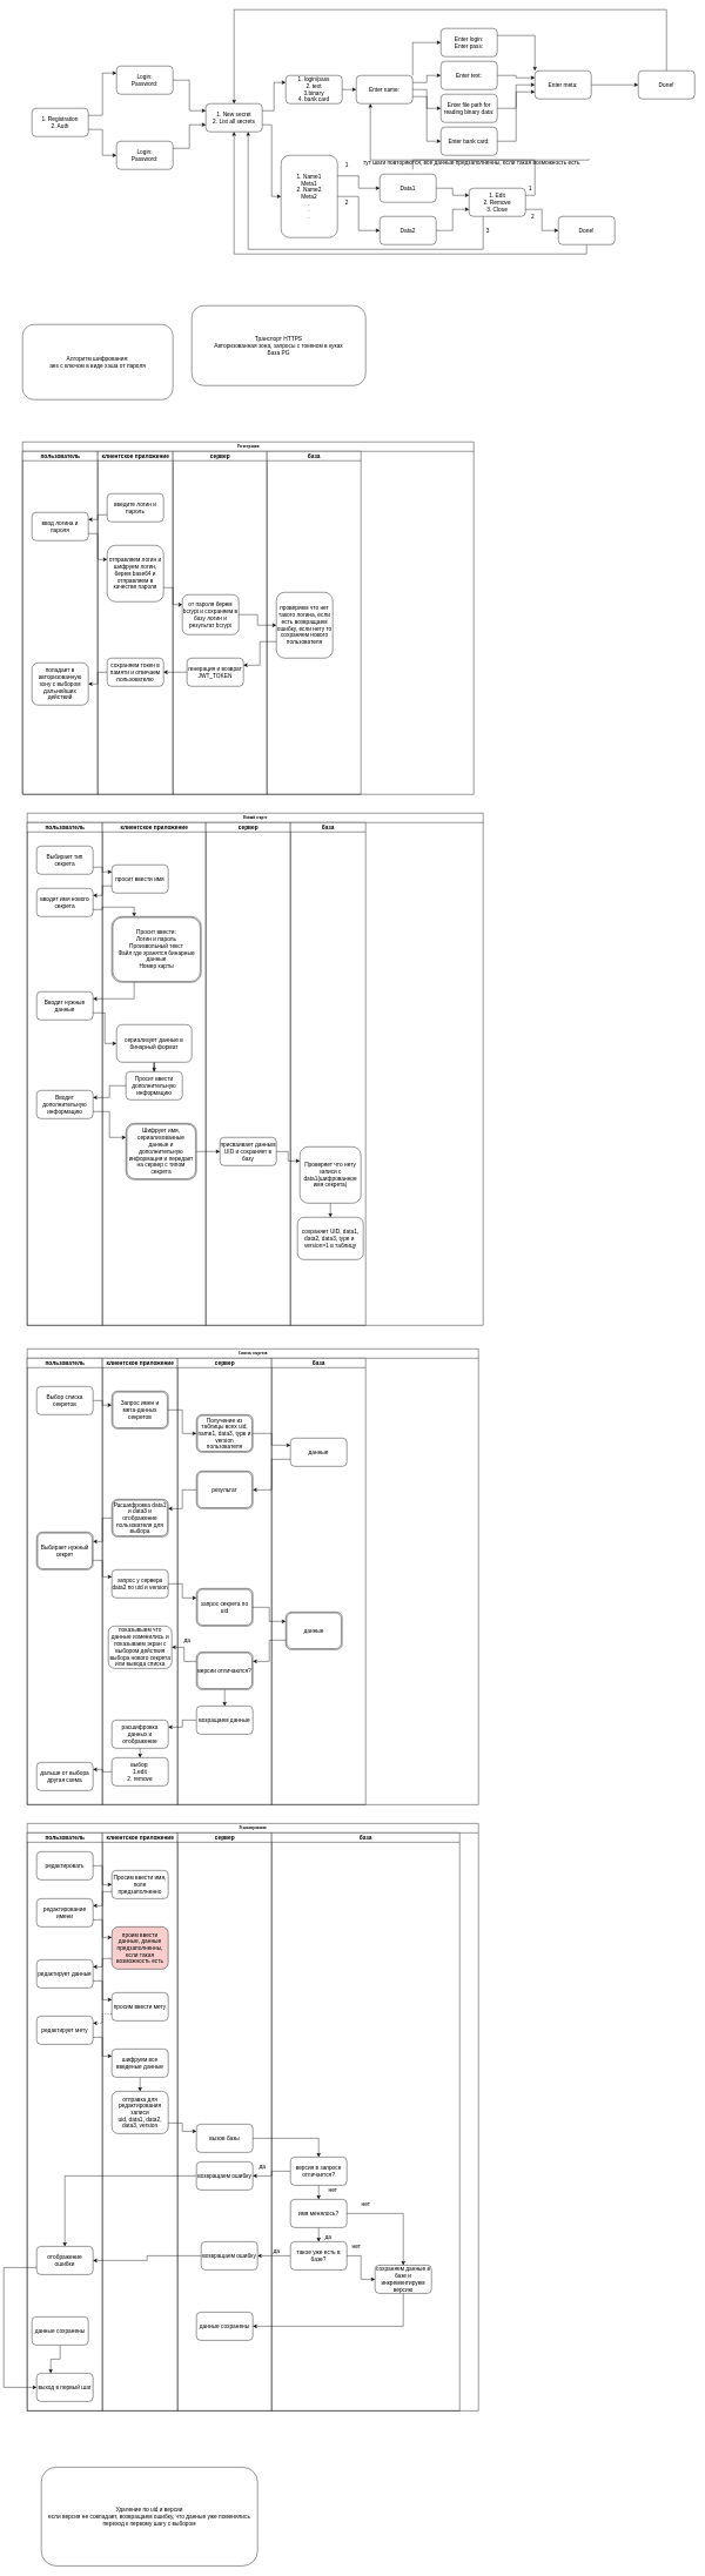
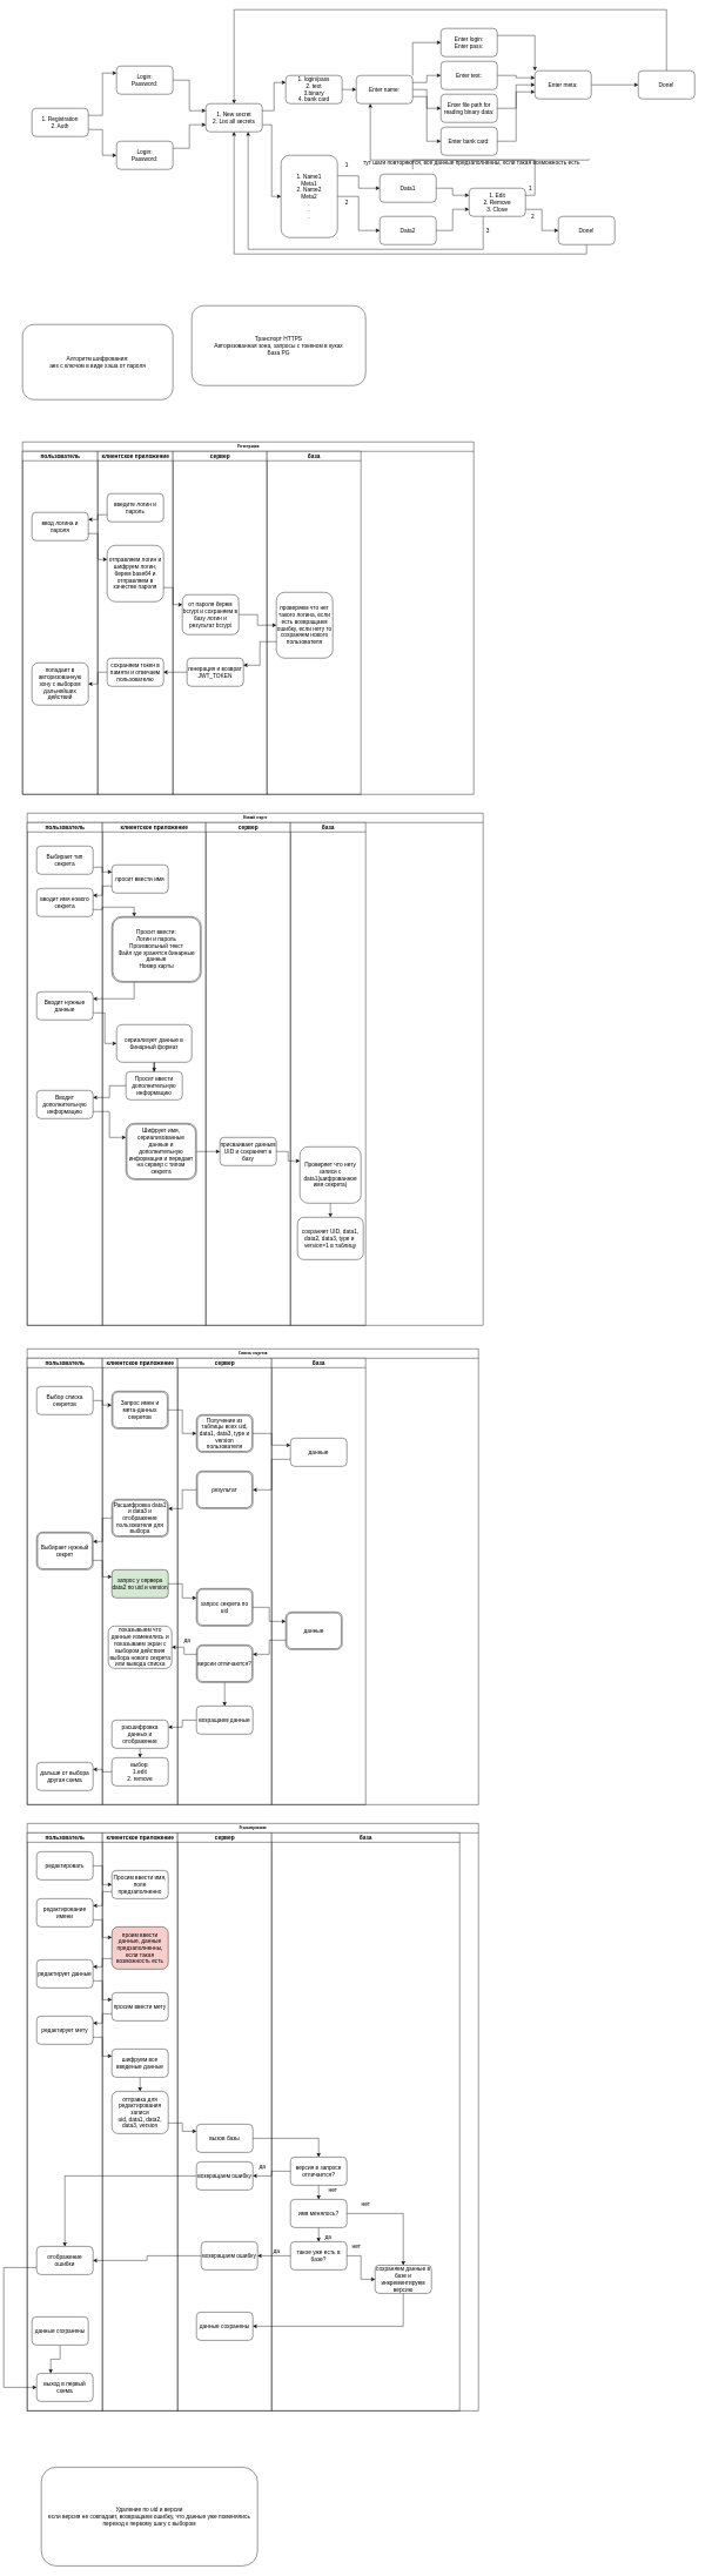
- <mxCell id="110" value="Получение из таблицы всех uid, name1, data3, type и version пользователя" style="shape=ext;double=1;rounded=1;whiteSpace=wrap;html=1;" vertex="1" parent="109"><mxGeometry x="40" y="120" width="120" height="80" as="geometry" /></mxCell>
+ <mxCell id="110" value="Получение из таблицы всех uid, data1, data3, type и version пользователя" style="shape=ext;double=1;rounded=1;whiteSpace=wrap;html=1;" vertex="1" parent="109"><mxGeometry x="40" y="120" width="120" height="80" as="geometry" /></mxCell>
- <mxCell id="104" value="запрос у сервера data2 по uid и version" style="rounded=1;whiteSpace=wrap;html=1;" vertex="1" parent="101"><mxGeometry x="20" y="450" width="120" height="60" as="geometry" /></mxCell>
+ <mxCell id="104" value="запрос у сервера data2 по uid и version" style="rounded=1;whiteSpace=wrap;html=1;fillColor=#d5e8d4;" vertex="1" parent="101"><mxGeometry x="20" y="450" width="120" height="60" as="geometry" /></mxCell>
- <mxCell id="114" value="версии отличаются?" style="shape=ext;double=1;rounded=1;whiteSpace=wrap;html=1;" vertex="1" parent="109"><mxGeometry x="40" y="625" width="120" height="80" as="geometry" /></mxCell>
+ <mxCell id="114" value="версии отличаются?" style="shape=ext;double=1;rounded=1;whiteSpace=wrap;html=1;" vertex="1" parent="109"><mxGeometry x="40" y="610" width="120" height="80" as="geometry" /></mxCell>
- <mxCell id="172" style="edgeStyle=orthogonalEdgeStyle;rounded=0;orthogonalLoop=1;jettySize=auto;html=1;exitX=0;exitY=0.75;exitDx=0;exitDy=0;entryX=1;entryY=0.25;entryDx=0;entryDy=0;dashed=1;" edge="1" parent="135" source="149" target="140"><mxGeometry relative="1" as="geometry" /></mxCell>
+ <mxCell id="172" style="edgeStyle=orthogonalEdgeStyle;rounded=0;orthogonalLoop=1;jettySize=auto;html=1;exitX=0;exitY=0.75;exitDx=0;exitDy=0;entryX=1;entryY=0.25;entryDx=0;entryDy=0;" edge="1" parent="135" source="149" target="140"><mxGeometry relative="1" as="geometry" /></mxCell>
- <mxCell id="145" value="выход в первый шаг" style="rounded=1;whiteSpace=wrap;html=1;" vertex="1" parent="136"><mxGeometry x="20" y="1150" width="120" height="60" as="geometry" /></mxCell>
+ <mxCell id="145" value="выход в первый схема" style="rounded=1;whiteSpace=wrap;html=1;" vertex="1" parent="136"><mxGeometry x="20" y="1150" width="120" height="60" as="geometry" /></mxCell>
